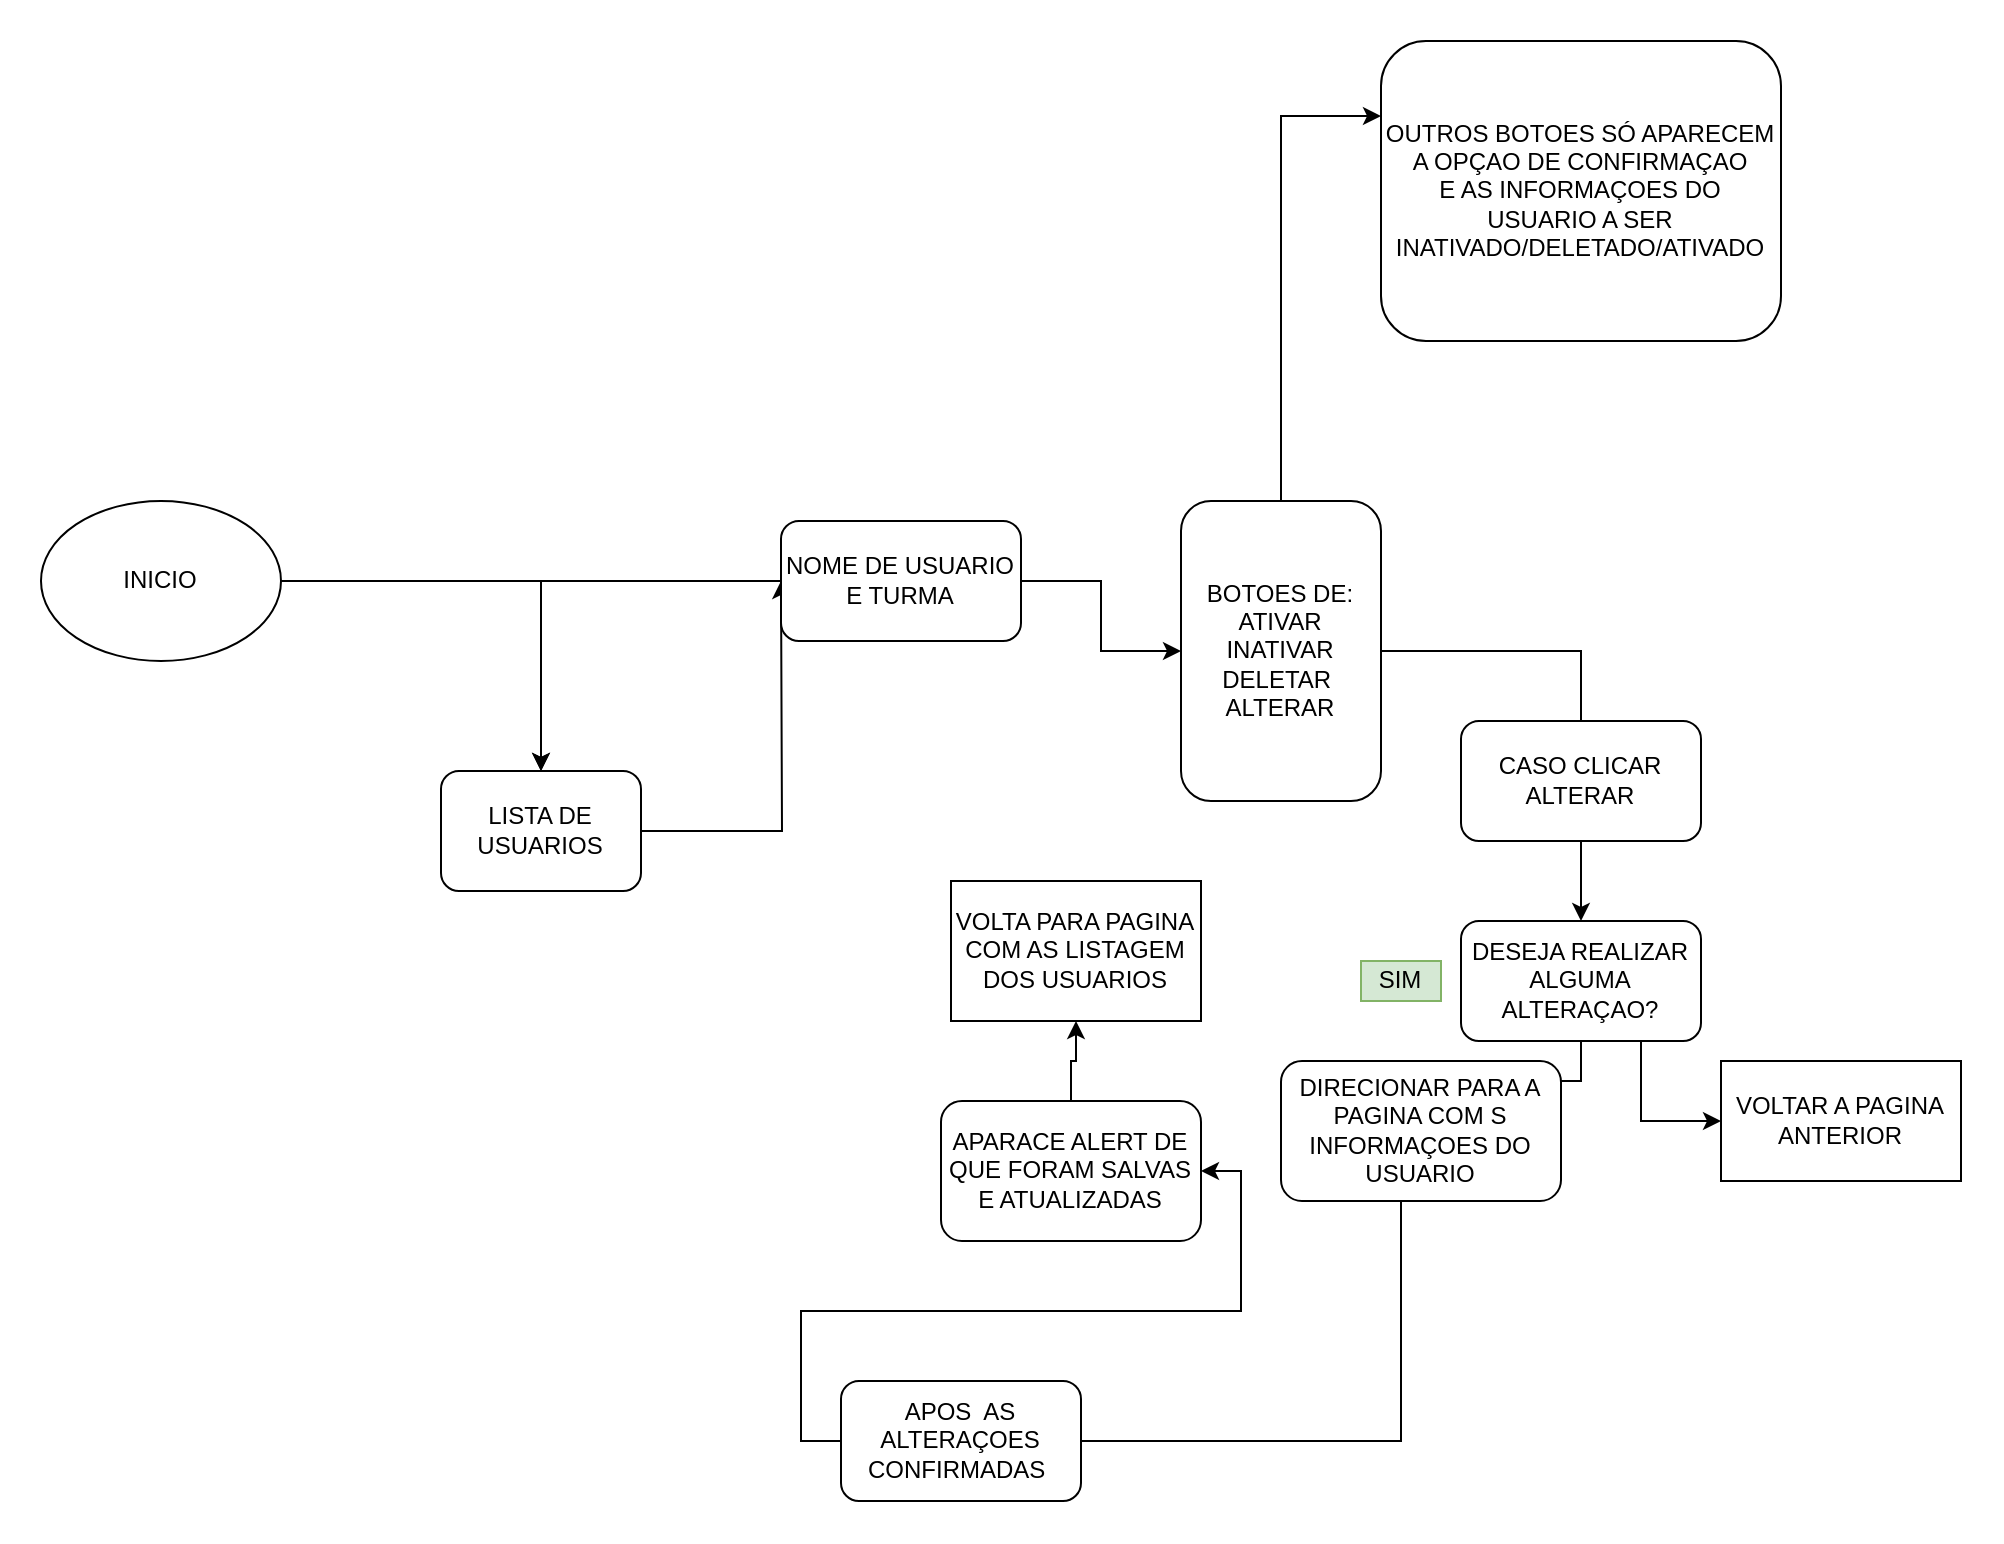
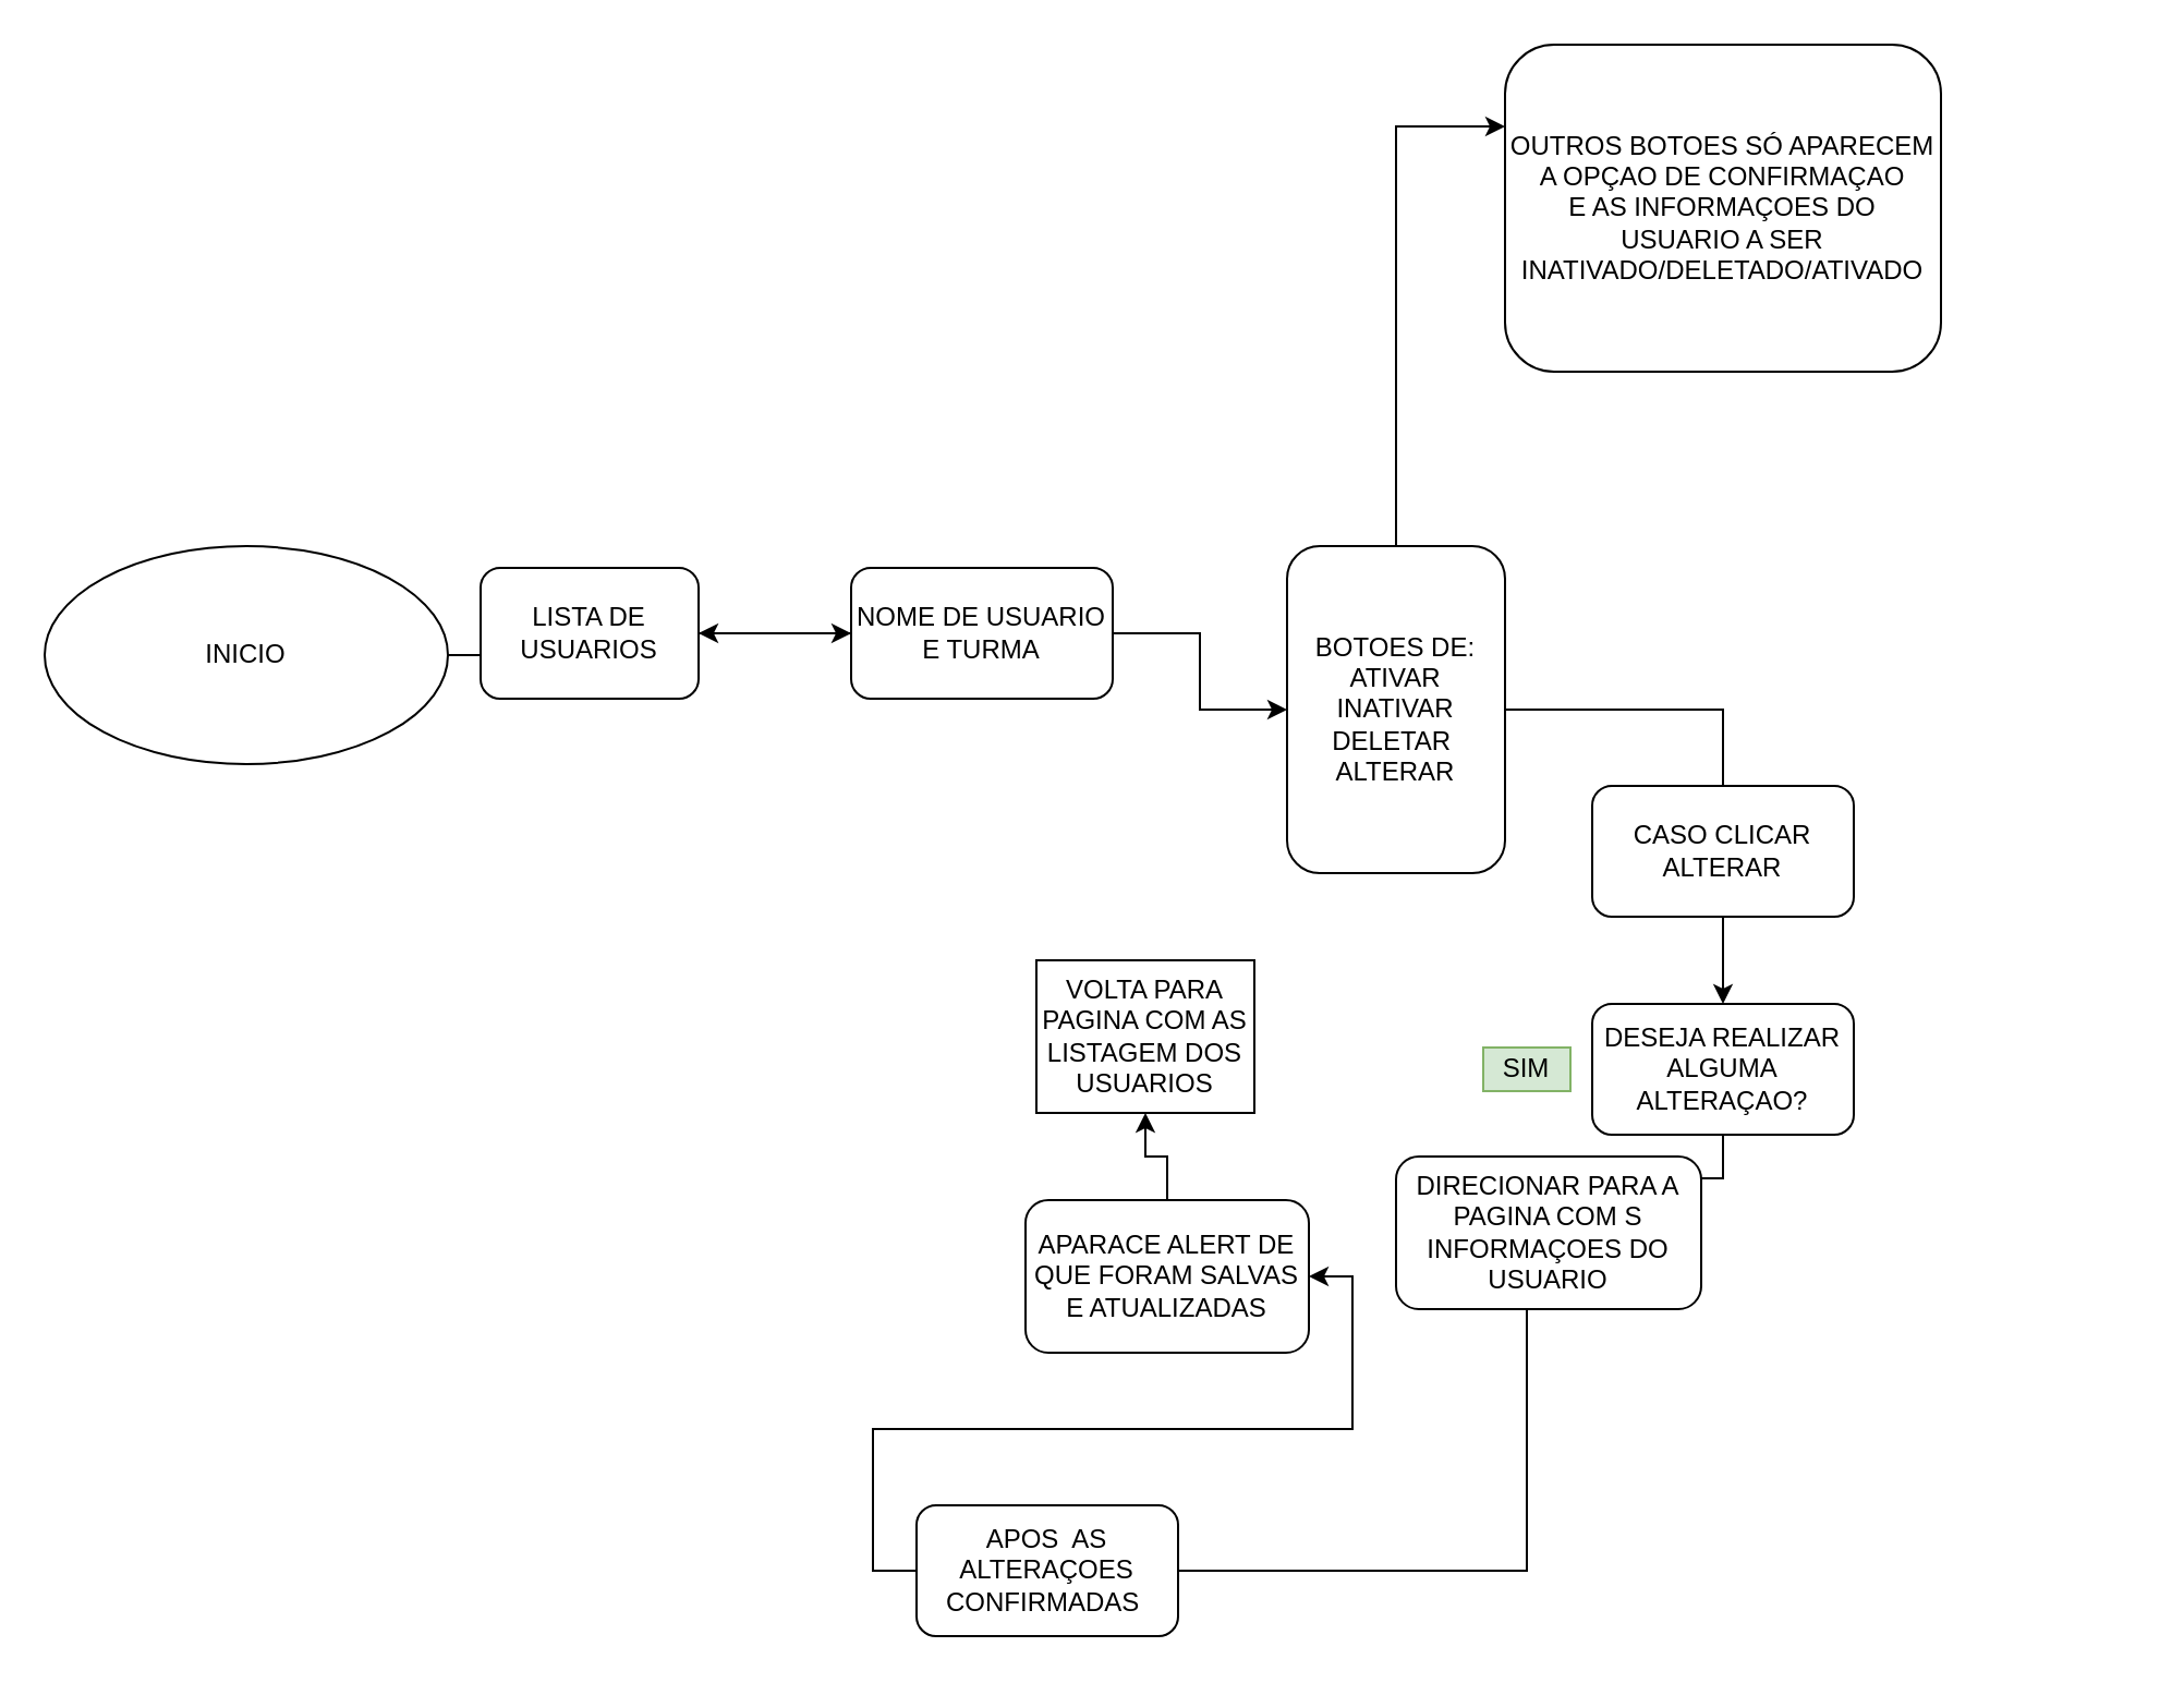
- <mxCell id="3" value="INICIO" style="ellipse;whiteSpace=wrap;html=1;" parent="1" vertex="1"><mxGeometry x="20" y="250" width="120" height="80" as="geometry" /></mxCell>
+ <mxCell id="3" value="INICIO" style="ellipse;whiteSpace=wrap;html=1;" parent="1" vertex="1"><mxGeometry x="20" y="250" width="185" height="100" as="geometry" /></mxCell>
- <mxCell id="5" value="LISTA DE USUARIOS" style="rounded=1;whiteSpace=wrap;html=1;" parent="1" vertex="1"><mxGeometry x="220" y="385" width="100" height="60" as="geometry" /></mxCell>
+ <mxCell id="5" value="LISTA DE USUARIOS" style="rounded=1;whiteSpace=wrap;html=1;" parent="1" vertex="1"><mxGeometry x="220" y="260" width="100" height="60" as="geometry" /></mxCell>
- <mxCell id="22" value="VOLTA PARA PAGINA COM AS LISTAGEM DOS USUARIOS" style="whiteSpace=wrap;html=1;" parent="1" vertex="1"><mxGeometry x="475" y="440" width="125" height="70" as="geometry" /></mxCell>
+ <mxCell id="22" value="VOLTA PARA PAGINA COM AS LISTAGEM DOS USUARIOS" style="whiteSpace=wrap;html=1;" parent="1" vertex="1"><mxGeometry x="475" y="440" width="100" height="70" as="geometry" /></mxCell>
- <mxCell id="13" style="edgeStyle=orthogonalEdgeStyle;rounded=0;orthogonalLoop=1;jettySize=auto;html=1;exitX=0.75;exitY=1;exitDx=0;exitDy=0;entryX=0;entryY=0.5;entryDx=0;entryDy=0;" parent="1" source="14" target="23" edge="1"><mxGeometry relative="1" as="geometry" /></mxCell>
- <mxCell id="23" value="VOLTAR A PAGINA ANTERIOR" style="whiteSpace=wrap;html=1;" parent="1" vertex="1"><mxGeometry x="860" y="530" width="120" height="60" as="geometry" /></mxCell>
